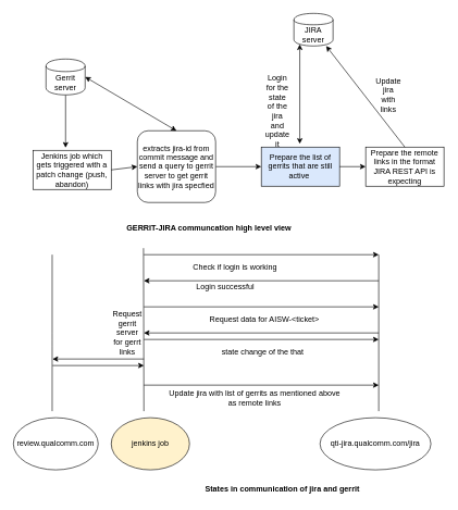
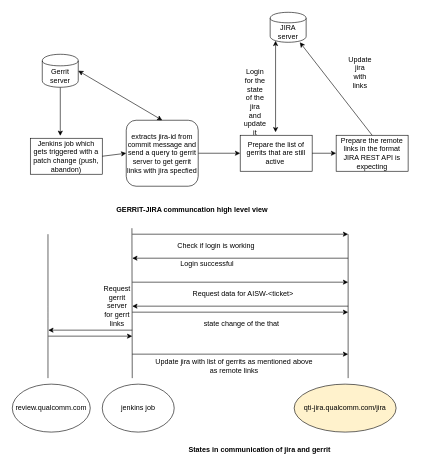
- <mxCell id="16" value="Update jira with links" style="text;html=1;strokeColor=none;fillColor=none;align=center;verticalAlign=middle;whiteSpace=wrap;rounded=0;" vertex="1" parent="1"><mxGeometry x="575" y="135" width="40" height="20" as="geometry" /></mxCell>
+ <mxCell id="16" value="Update jira with links" style="text;html=1;strokeColor=none;fillColor=none;align=center;verticalAlign=middle;whiteSpace=wrap;rounded=0;" vertex="1" parent="1"><mxGeometry x="580" y="110" width="40" height="20" as="geometry" /></mxCell>
- <mxCell id="9" value="Prepare the list of gerrits that are still active&amp;nbsp;" style="rounded=0;whiteSpace=wrap;html=1;fillColor=#dae8fc;" vertex="1" parent="1"><mxGeometry x="400" y="225" width="120" height="60" as="geometry" /></mxCell>
+ <mxCell id="9" value="Prepare the list of gerrits that are still active&amp;nbsp;" style="rounded=0;whiteSpace=wrap;html=1;" vertex="1" parent="1"><mxGeometry x="400" y="225" width="120" height="60" as="geometry" /></mxCell>
- <mxCell id="36" value="jenkins job" style="ellipse;whiteSpace=wrap;html=1;fillColor=#fff2cc;" vertex="1" parent="1"><mxGeometry x="170" y="640" width="120" height="80" as="geometry" /></mxCell>
+ <mxCell id="36" value="jenkins job" style="ellipse;whiteSpace=wrap;html=1;" vertex="1" parent="1"><mxGeometry x="170" y="640" width="120" height="80" as="geometry" /></mxCell>
- <mxCell id="37" value="qti-jira.qualcomm.com/jira" style="ellipse;whiteSpace=wrap;html=1;" vertex="1" parent="1"><mxGeometry x="490" y="640" width="170" height="80" as="geometry" /></mxCell>
+ <mxCell id="37" value="qti-jira.qualcomm.com/jira" style="ellipse;whiteSpace=wrap;html=1;fillColor=#fff2cc;" vertex="1" parent="1"><mxGeometry x="490" y="640" width="170" height="80" as="geometry" /></mxCell>
